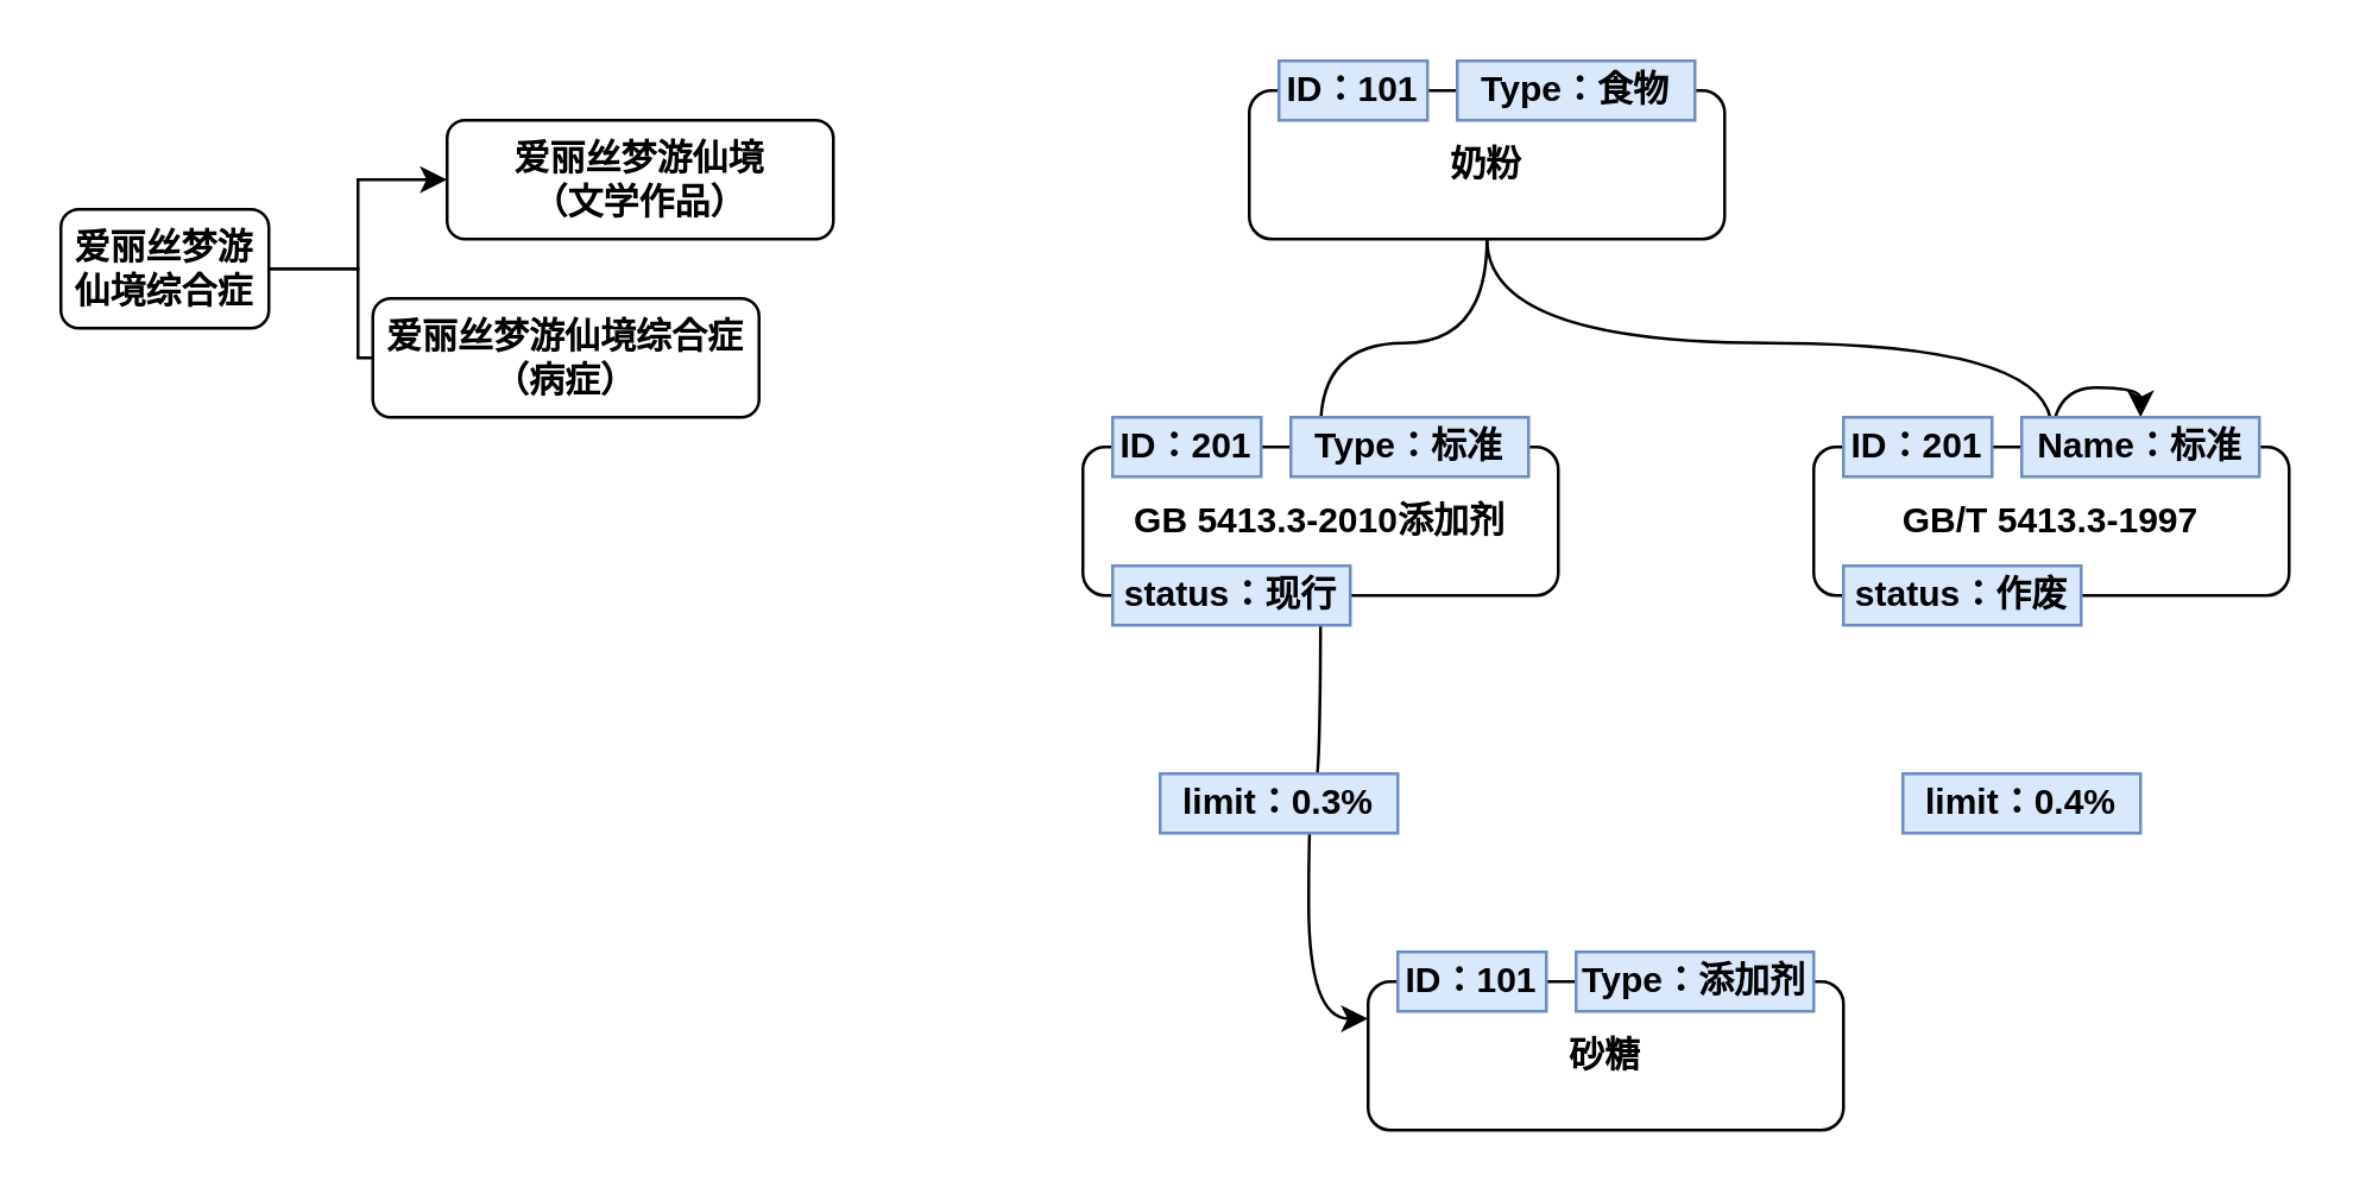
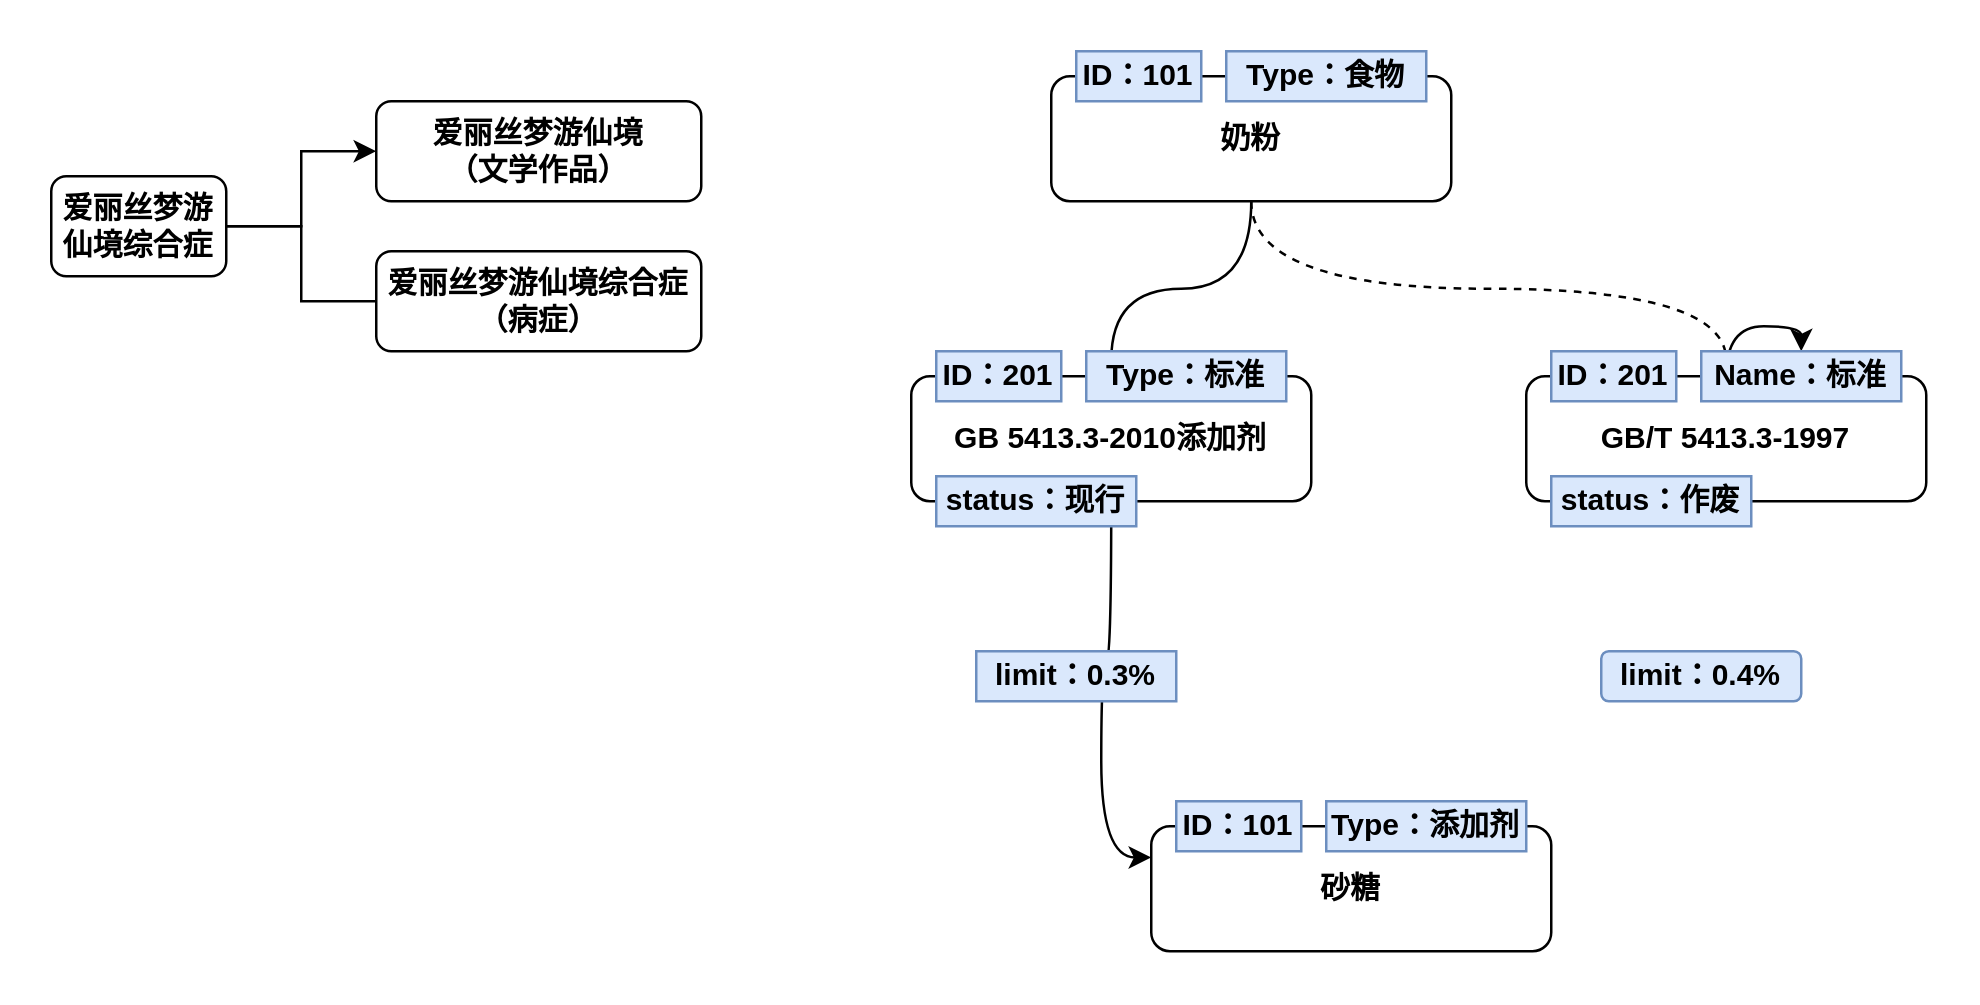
- <mxCell id="8" style="edgeStyle=orthogonalEdgeStyle;rounded=0;orthogonalLoop=1;jettySize=auto;html=1;curved=1;exitX=0.5;exitY=1;exitDx=0;exitDy=0;" edge="1" parent="1" source="9" target="17"><mxGeometry relative="1" as="geometry" /></mxCell>
+ <mxCell id="8" style="edgeStyle=orthogonalEdgeStyle;rounded=0;orthogonalLoop=1;jettySize=auto;html=1;curved=1;exitX=0.5;exitY=1;exitDx=0;exitDy=0;dashed=1;" edge="1" parent="1" source="9" target="17"><mxGeometry relative="1" as="geometry" /></mxCell>
- <mxCell id="6" value="爱丽丝梦游仙境综合症&lt;br&gt;（病症）" style="rounded=1;whiteSpace=wrap;html=1;fontStyle=1" parent="1" vertex="1"><mxGeometry x="125" y="100" width="130" height="40" as="geometry" /></mxCell>
+ <mxCell id="6" value="爱丽丝梦游仙境综合症&lt;br&gt;（病症）" style="rounded=1;whiteSpace=wrap;html=1;fontStyle=1" parent="1" vertex="1"><mxGeometry x="150" y="100" width="130" height="40" as="geometry" /></mxCell>
- <mxCell id="22" value="limit：0.4%" style="rounded=0;whiteSpace=wrap;html=1;fillColor=#dae8fc;strokeColor=#6c8ebf;fontStyle=1" vertex="1" parent="1"><mxGeometry x="640" y="260" width="80" height="20" as="geometry" /></mxCell>
+ <mxCell id="22" value="limit：0.4%" style="whiteSpace=wrap;html=1;fillColor=#dae8fc;strokeColor=#6c8ebf;fontStyle=1;rounded=1;" vertex="1" parent="1"><mxGeometry x="640" y="260" width="80" height="20" as="geometry" /></mxCell>
